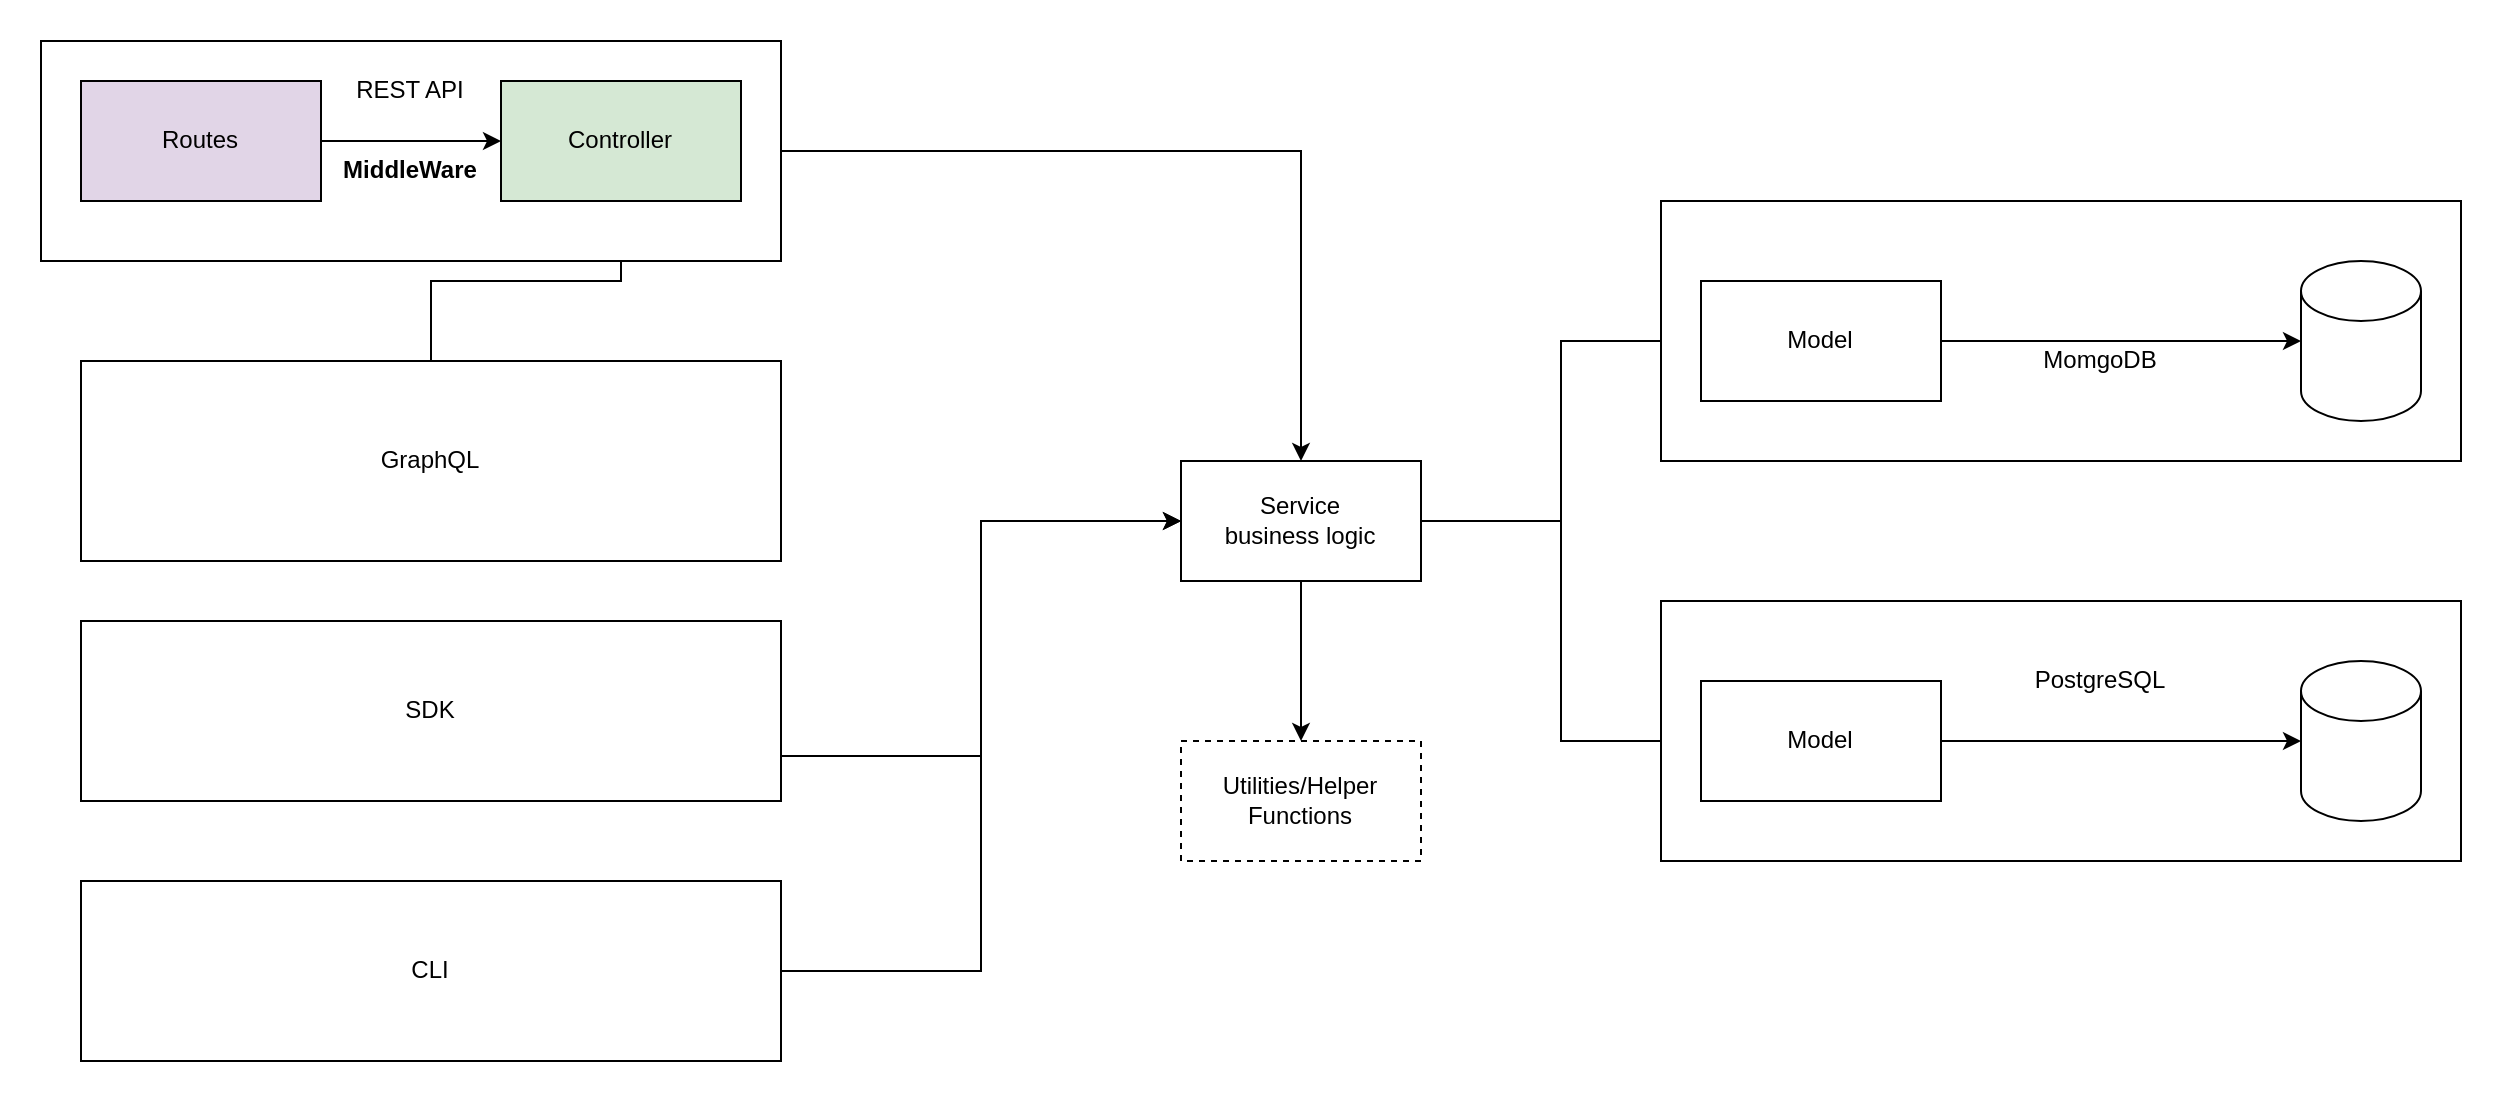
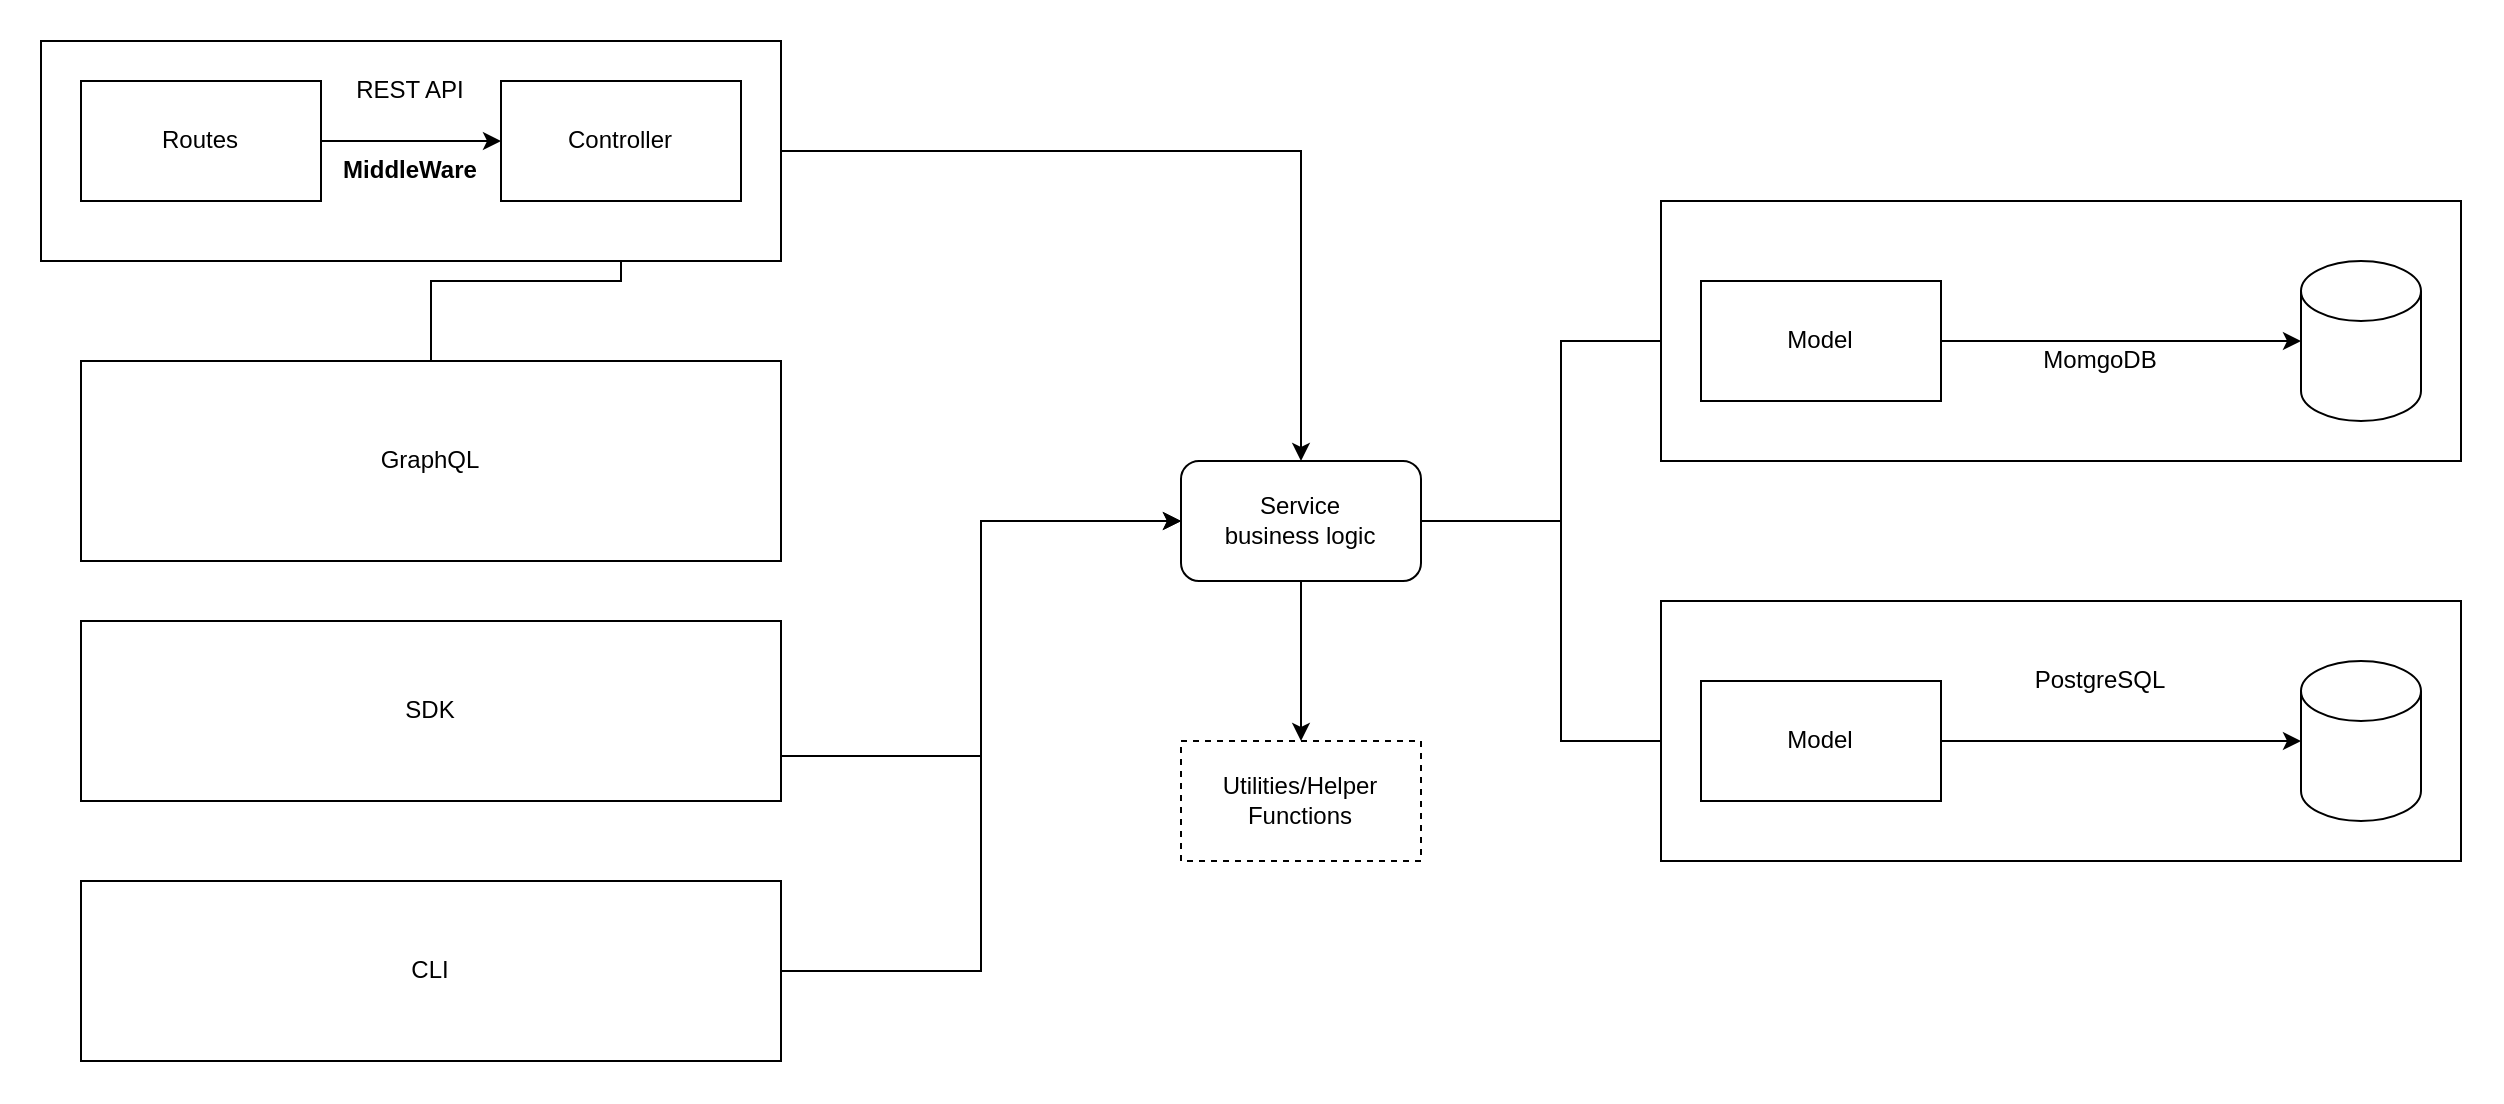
- <mxCell id="16" value="Routes" style="rounded=0;whiteSpace=wrap;html=1;fillColor=#e1d5e7;" parent="14" vertex="1"><mxGeometry x="20" y="20" width="120" height="60" as="geometry" /></mxCell>
+ <mxCell id="16" value="Routes" style="rounded=0;whiteSpace=wrap;html=1;" parent="14" vertex="1"><mxGeometry x="20" y="20" width="120" height="60" as="geometry" /></mxCell>
- <mxCell id="17" value="Controller" style="rounded=0;whiteSpace=wrap;html=1;fillColor=#d5e8d4;" parent="14" vertex="1"><mxGeometry x="230" y="20" width="120" height="60" as="geometry" /></mxCell>
+ <mxCell id="17" value="Controller" style="rounded=0;whiteSpace=wrap;html=1;" parent="14" vertex="1"><mxGeometry x="230" y="20" width="120" height="60" as="geometry" /></mxCell>
- <mxCell id="6" value="Service&lt;br&gt;business logic" style="rounded=0;whiteSpace=wrap;html=1;" parent="1" vertex="1"><mxGeometry x="590" y="230" width="120" height="60" as="geometry" /></mxCell>
+ <mxCell id="6" value="Service&lt;br&gt;business logic" style="whiteSpace=wrap;html=1;rounded=1;" parent="1" vertex="1"><mxGeometry x="590" y="230" width="120" height="60" as="geometry" /></mxCell>
